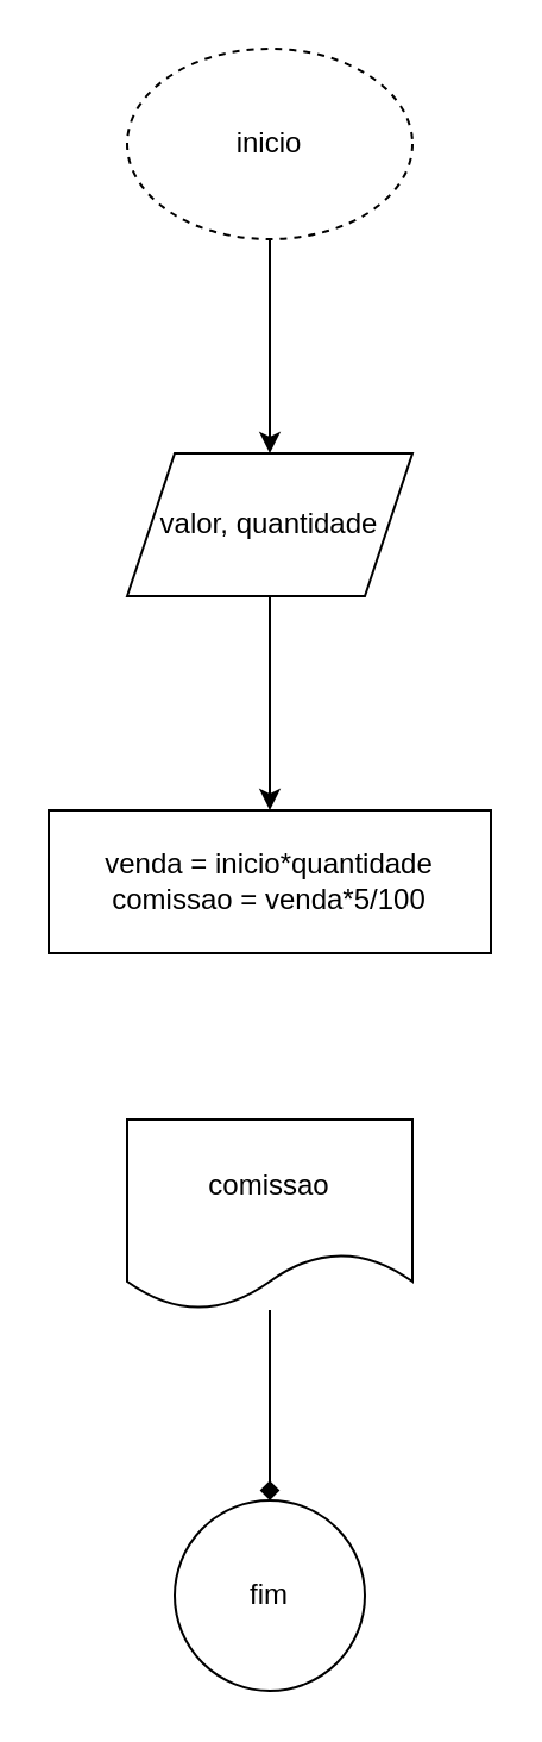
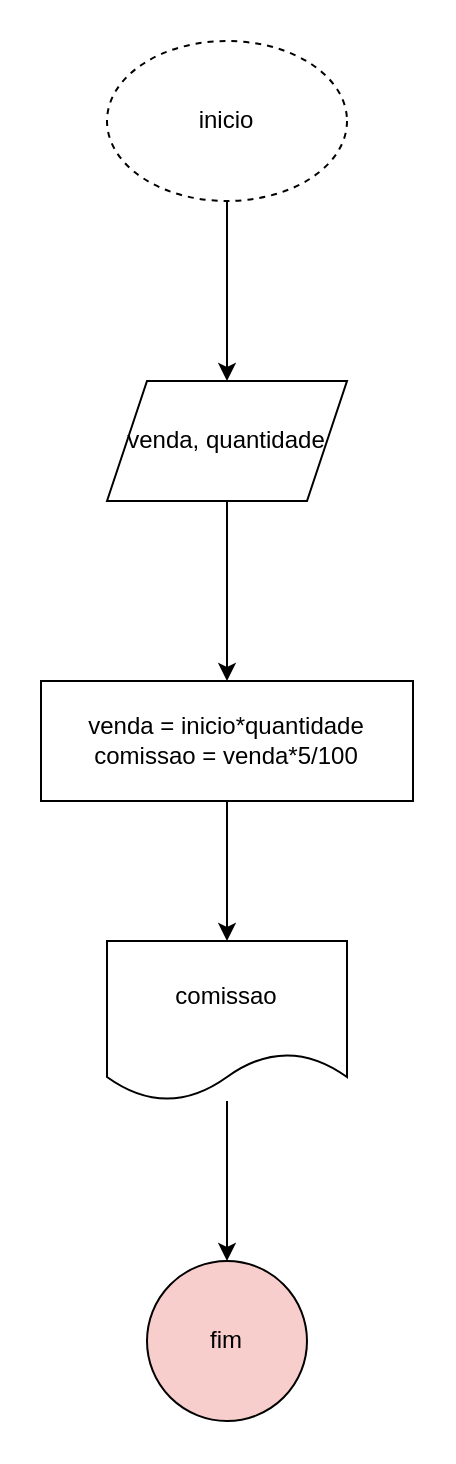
- <mxCell id="5" value="valor, quantidade" style="shape=parallelogram;perimeter=parallelogramPerimeter;whiteSpace=wrap;html=1;fixedSize=1;" vertex="1" parent="1"><mxGeometry x="53" y="190" width="120" height="60" as="geometry" /></mxCell>
+ <mxCell id="5" value="venda, quantidade" style="shape=parallelogram;perimeter=parallelogramPerimeter;whiteSpace=wrap;html=1;fixedSize=1;" vertex="1" parent="1"><mxGeometry x="53" y="190" width="120" height="60" as="geometry" /></mxCell>
+ <mxCell id="6" value="" style="edgeStyle=orthogonalEdgeStyle;rounded=0;orthogonalLoop=1;jettySize=auto;html=1;" edge="1" parent="1" source="7" target="9"><mxGeometry relative="1" as="geometry" /></mxCell>
- <mxCell id="8" value="" style="edgeStyle=orthogonalEdgeStyle;rounded=0;orthogonalLoop=1;jettySize=auto;html=1;endArrow=diamond;" edge="1" parent="1" source="9" target="10"><mxGeometry relative="1" as="geometry" /></mxCell>
+ <mxCell id="8" value="" style="edgeStyle=orthogonalEdgeStyle;rounded=0;orthogonalLoop=1;jettySize=auto;html=1;" edge="1" parent="1" source="9" target="10"><mxGeometry relative="1" as="geometry" /></mxCell>
- <mxCell id="10" value="fim" style="ellipse;whiteSpace=wrap;html=1;" vertex="1" parent="1"><mxGeometry x="73" y="630" width="80" height="80" as="geometry" /></mxCell>
+ <mxCell id="10" value="fim" style="ellipse;whiteSpace=wrap;html=1;fillColor=#f8cecc;" vertex="1" parent="1"><mxGeometry x="73" y="630" width="80" height="80" as="geometry" /></mxCell>
